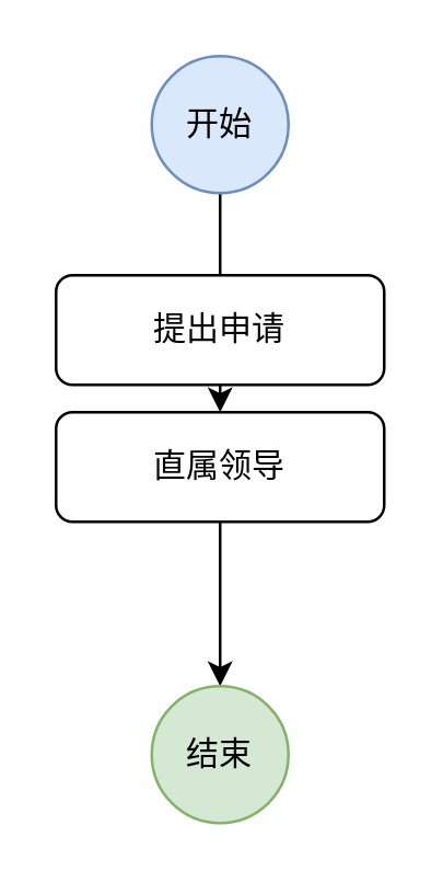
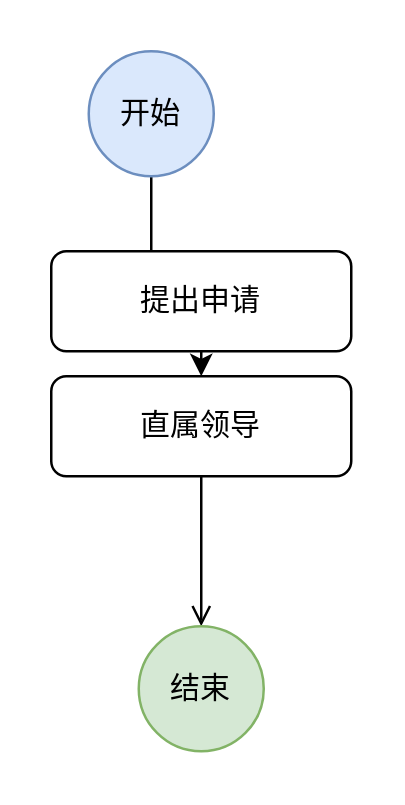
- <mxCell id="5" value="开始" style="ellipse;whiteSpace=wrap;html=1;aspect=fixed;fillColor=#dae8fc;strokeColor=#6c8ebf;" vertex="1" parent="1"><mxGeometry x="55" y="20" width="50" height="50" as="geometry" /></mxCell>
+ <mxCell id="5" value="开始" style="ellipse;whiteSpace=wrap;html=1;aspect=fixed;fillColor=#dae8fc;strokeColor=#6c8ebf;" vertex="1" parent="1"><mxGeometry x="35" y="20" width="50" height="50" as="geometry" /></mxCell>
- <mxCell id="2" style="edgeStyle=orthogonalEdgeStyle;rounded=0;orthogonalLoop=1;jettySize=auto;html=1;exitX=0.5;exitY=1;exitDx=0;exitDy=0;" edge="1" parent="1" source="3" target="6"><mxGeometry relative="1" as="geometry" /></mxCell>
+ <mxCell id="2" style="edgeStyle=orthogonalEdgeStyle;rounded=0;orthogonalLoop=1;jettySize=auto;html=1;exitX=0.5;exitY=1;exitDx=0;exitDy=0;endArrow=open;" edge="1" parent="1" source="3" target="6"><mxGeometry relative="1" as="geometry" /></mxCell>
